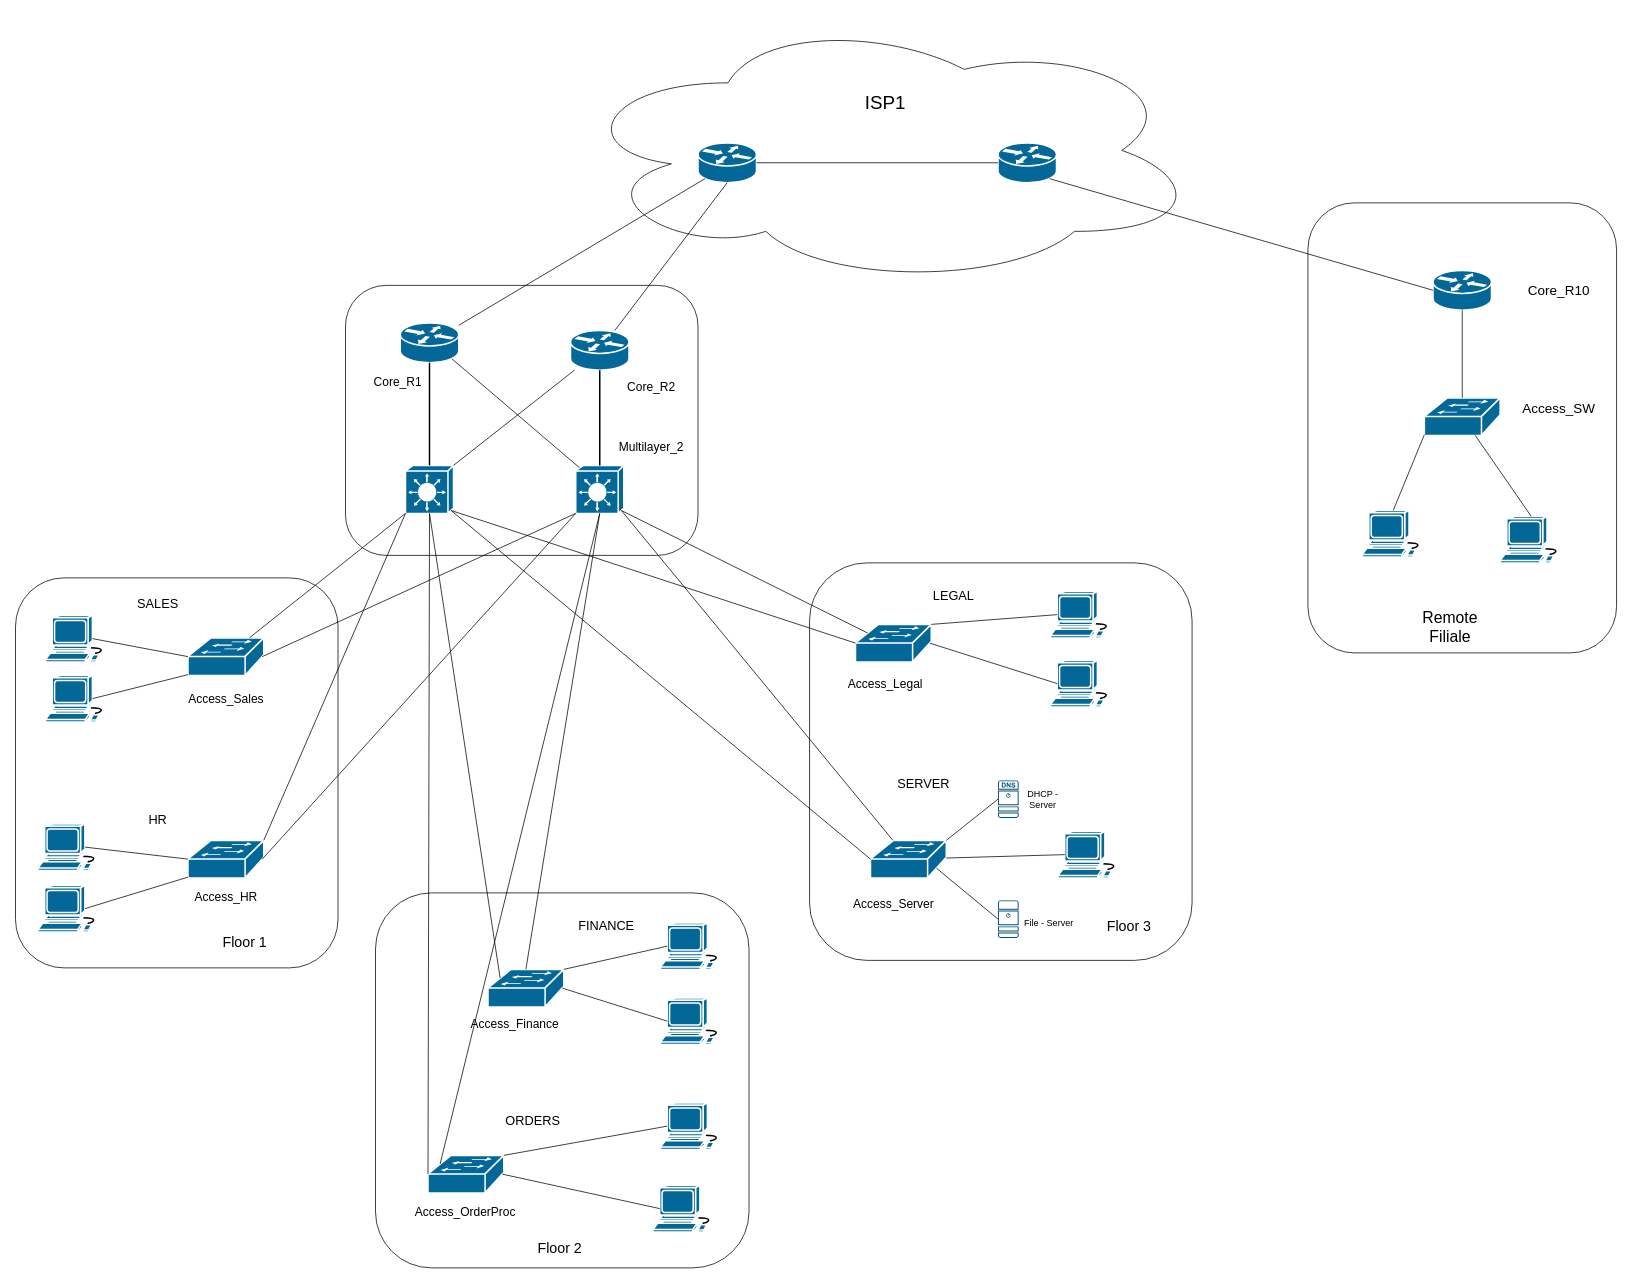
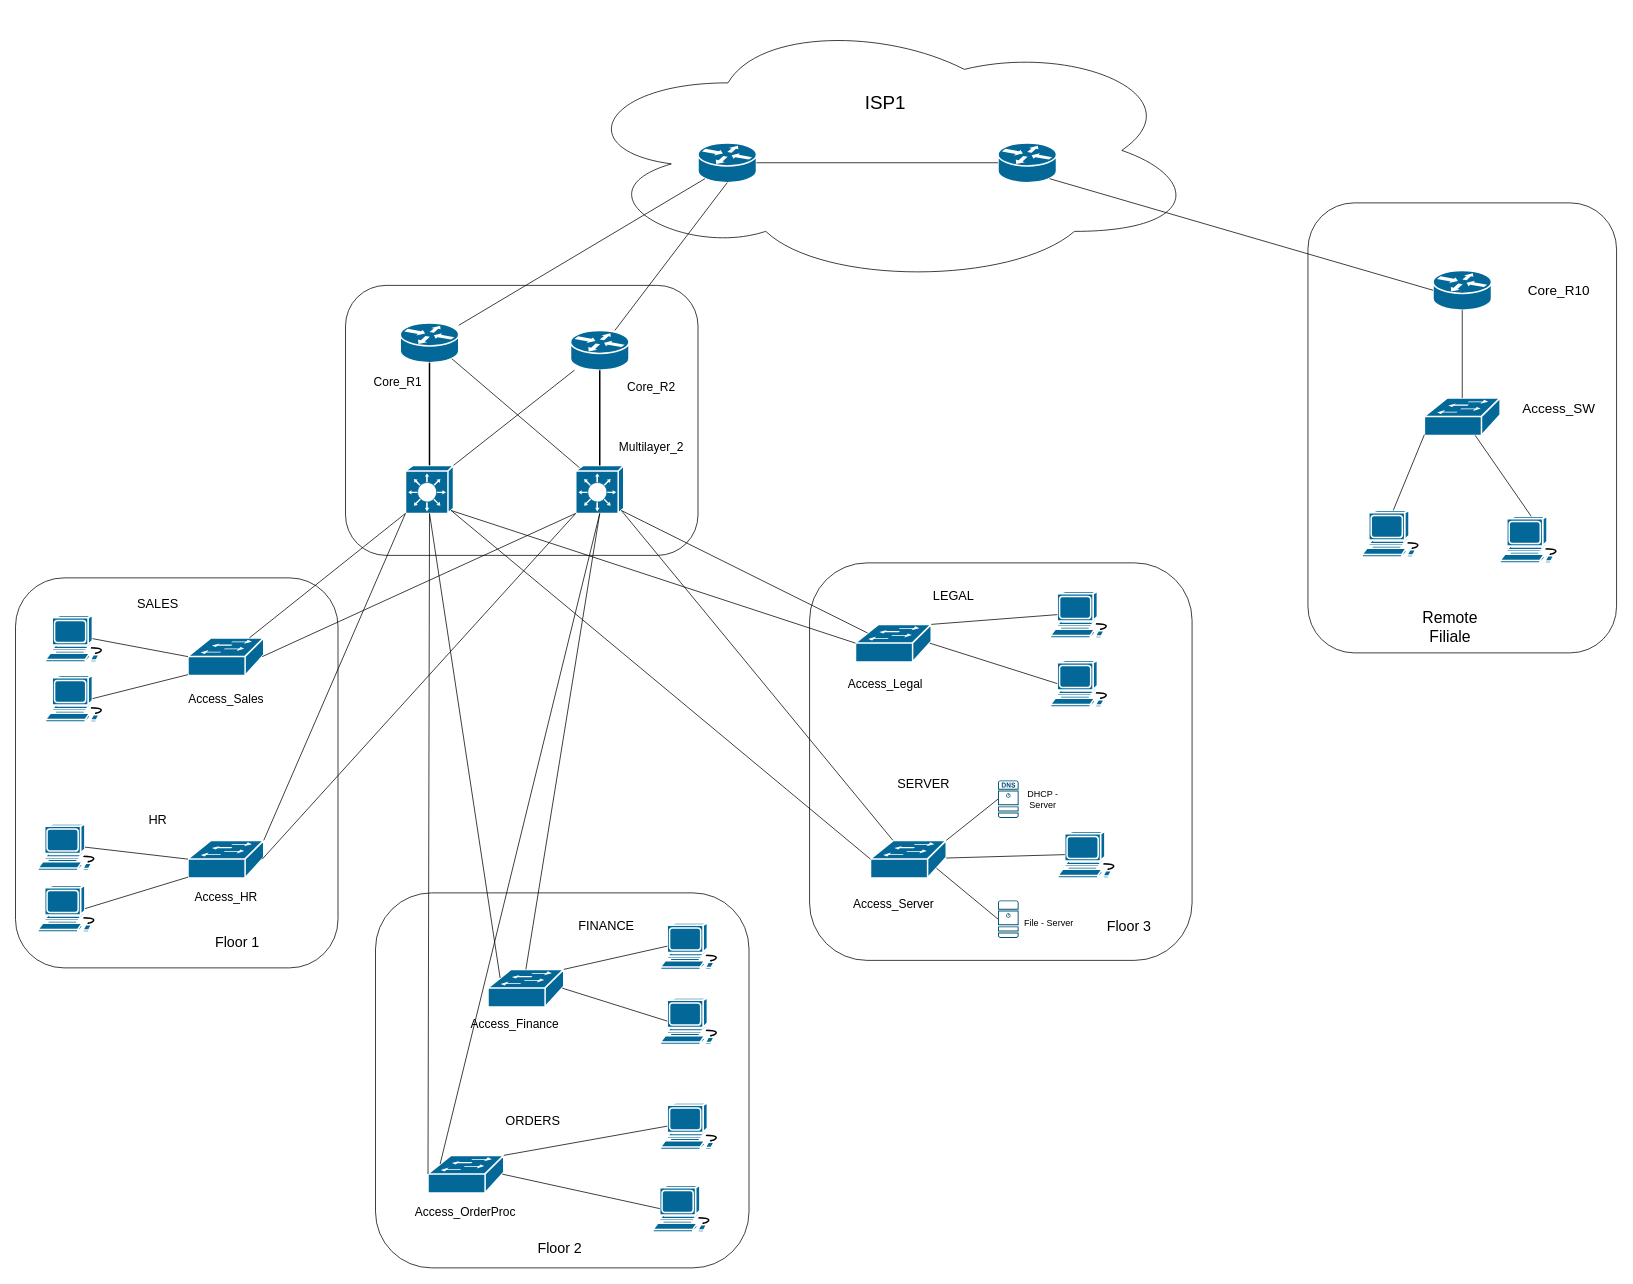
- <mxCell id="84" value="&lt;font style=&quot;font-size: 19px;&quot;&gt;Floor 1&lt;/font&gt;" style="text;html=1;align=center;verticalAlign=middle;whiteSpace=wrap;rounded=0;" parent="1" vertex="1"><mxGeometry x="270.5" y="1242" width="110" height="30" as="geometry" /></mxCell>
+ <mxCell id="84" value="&lt;font style=&quot;font-size: 19px;&quot;&gt;Floor 1&lt;/font&gt;" style="text;html=1;align=center;verticalAlign=middle;whiteSpace=wrap;rounded=0;" parent="1" vertex="1"><mxGeometry x="260.5" y="1242" width="110" height="30" as="geometry" /></mxCell>
